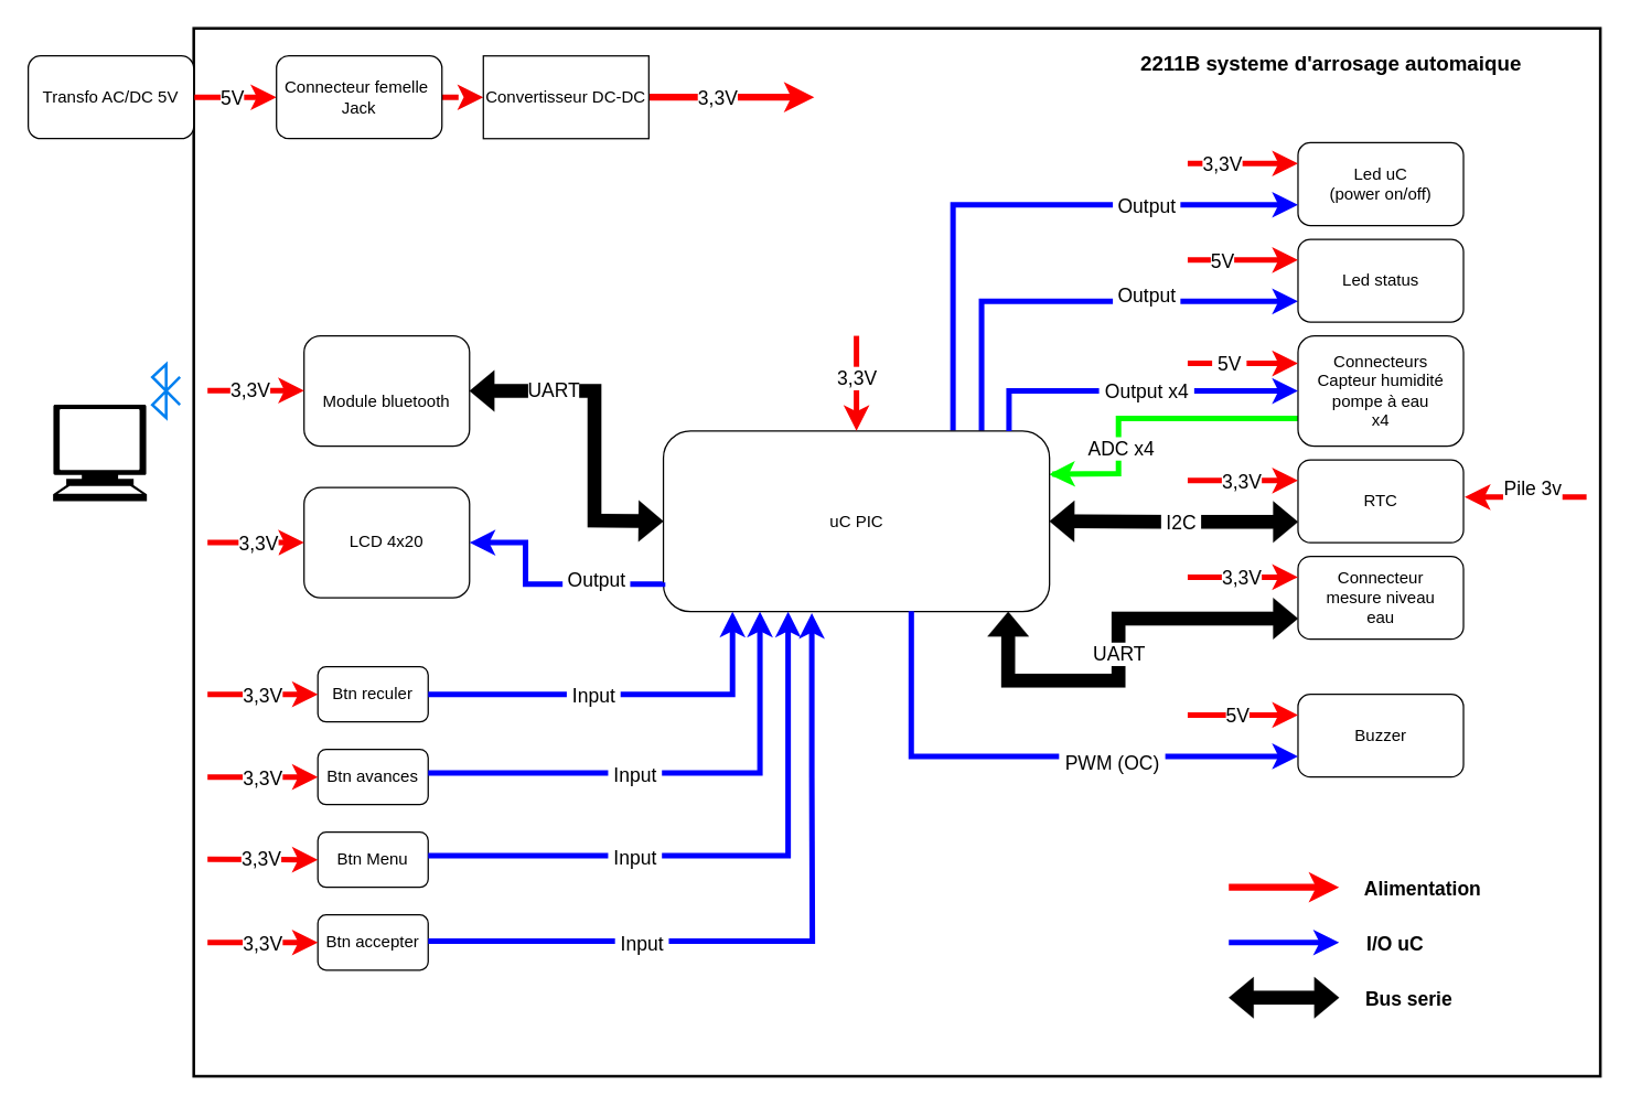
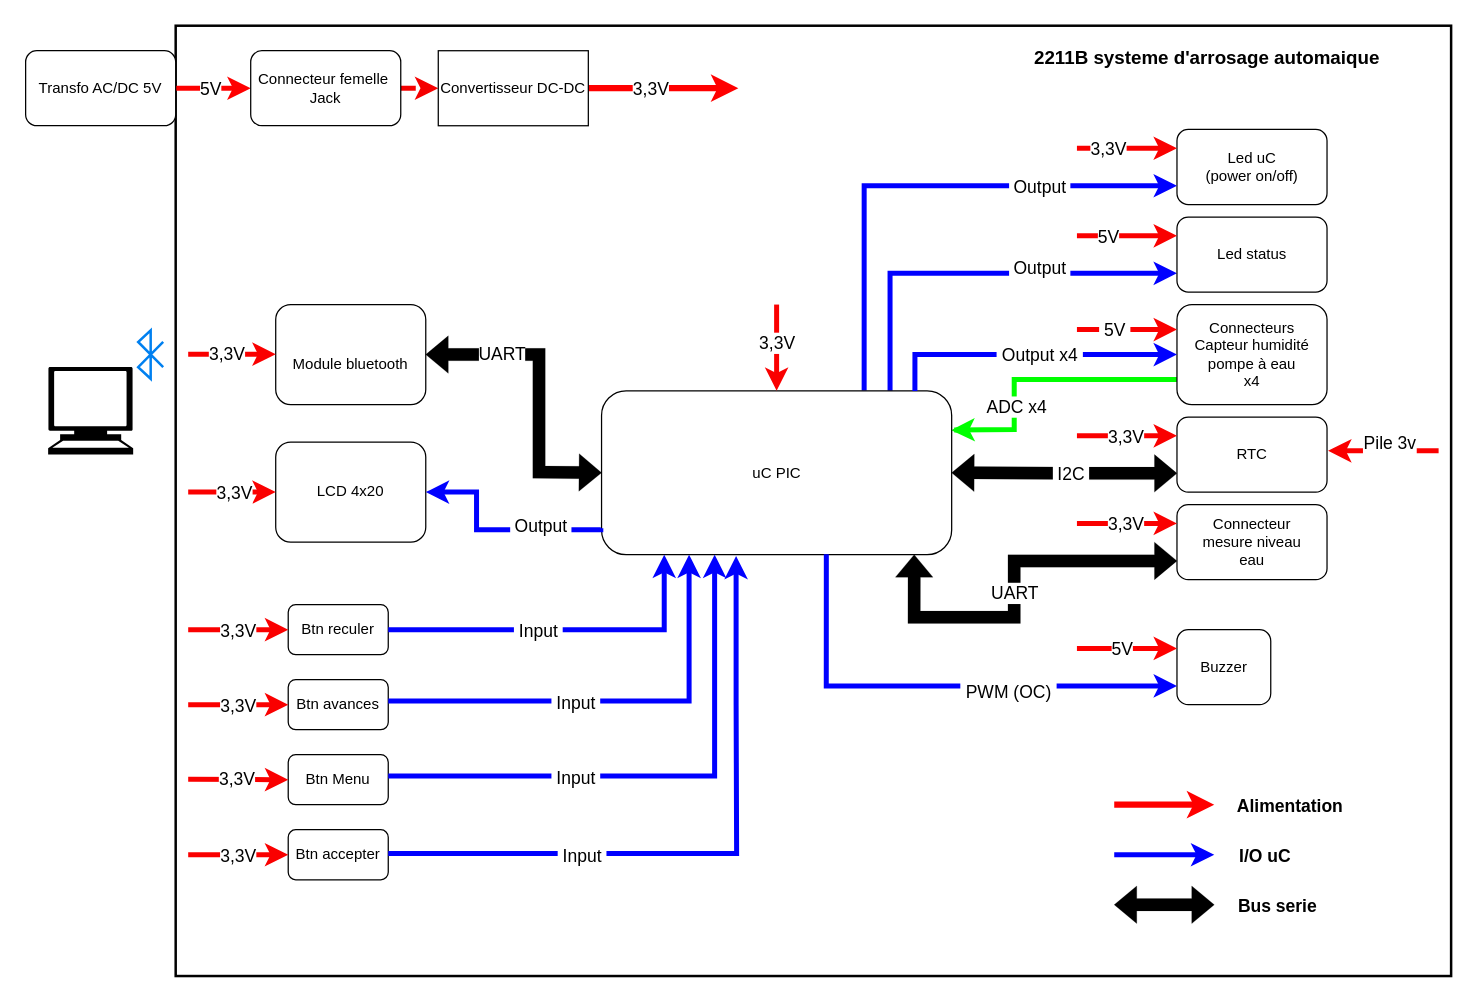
- <mxCell id="42" value="Buzzer" style="rounded=1;whiteSpace=wrap;html=1;" parent="1" vertex="1"><mxGeometry x="940.76" y="503" width="120" height="60" as="geometry" /></mxCell>
+ <mxCell id="42" value="Buzzer" style="rounded=1;whiteSpace=wrap;html=1;" parent="1" vertex="1"><mxGeometry x="940.76" y="503" width="75" height="60" as="geometry" /></mxCell>
